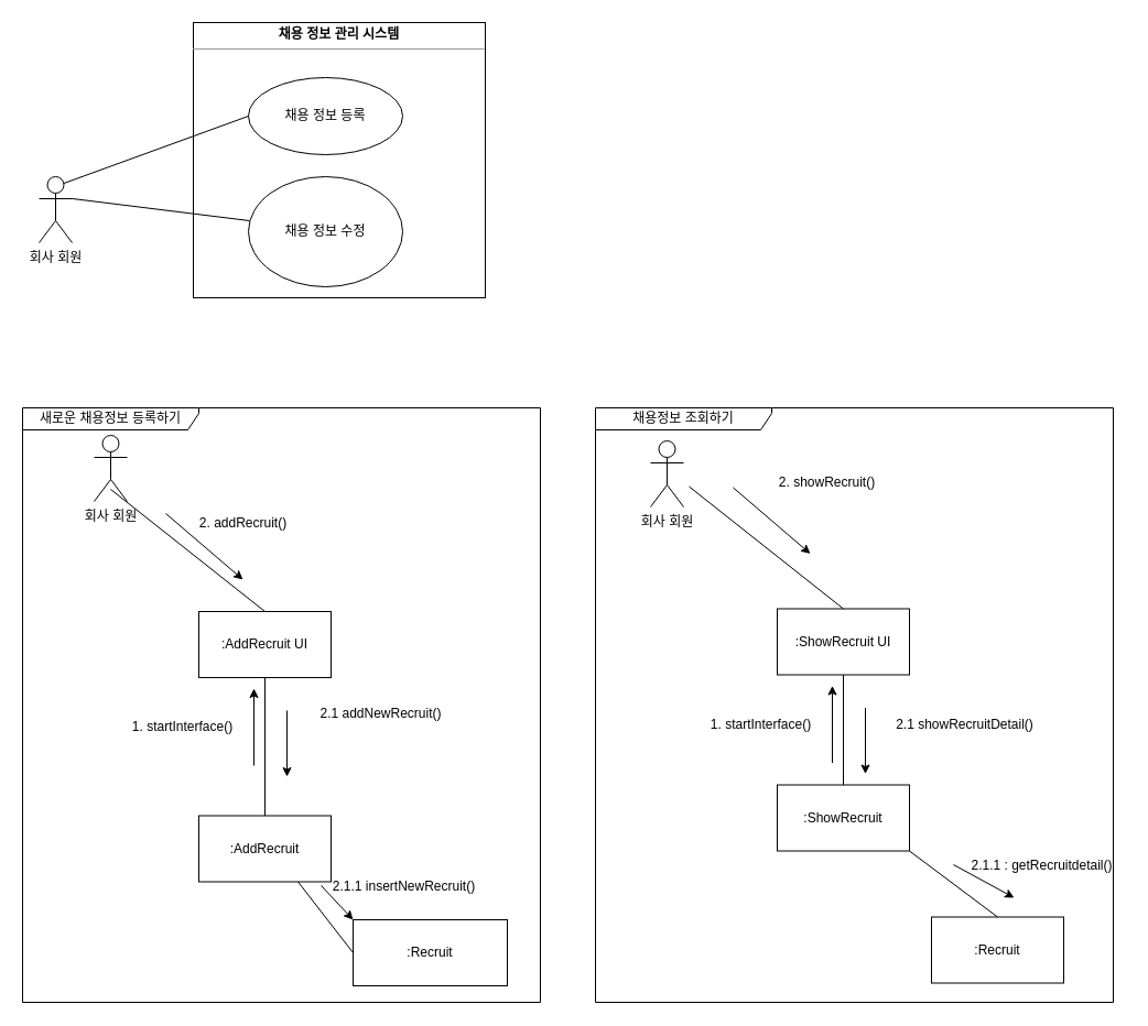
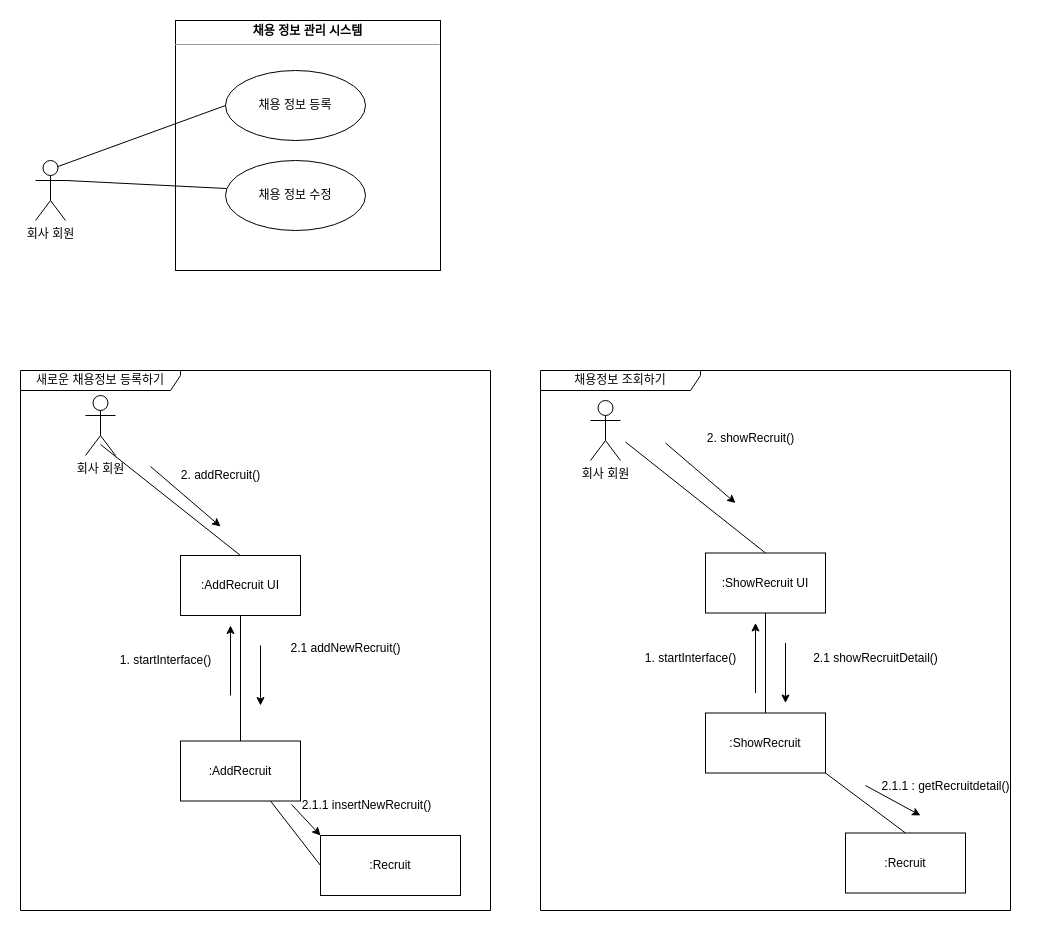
- <mxCell id="5" value="채용 정보 수정" style="ellipse;whiteSpace=wrap;html=1;" parent="1" vertex="1"><mxGeometry x="225" y="160" width="140" height="100" as="geometry" /></mxCell>
+ <mxCell id="5" value="채용 정보 수정" style="ellipse;whiteSpace=wrap;html=1;" parent="1" vertex="1"><mxGeometry x="225" y="160" width="140" height="70" as="geometry" /></mxCell>
